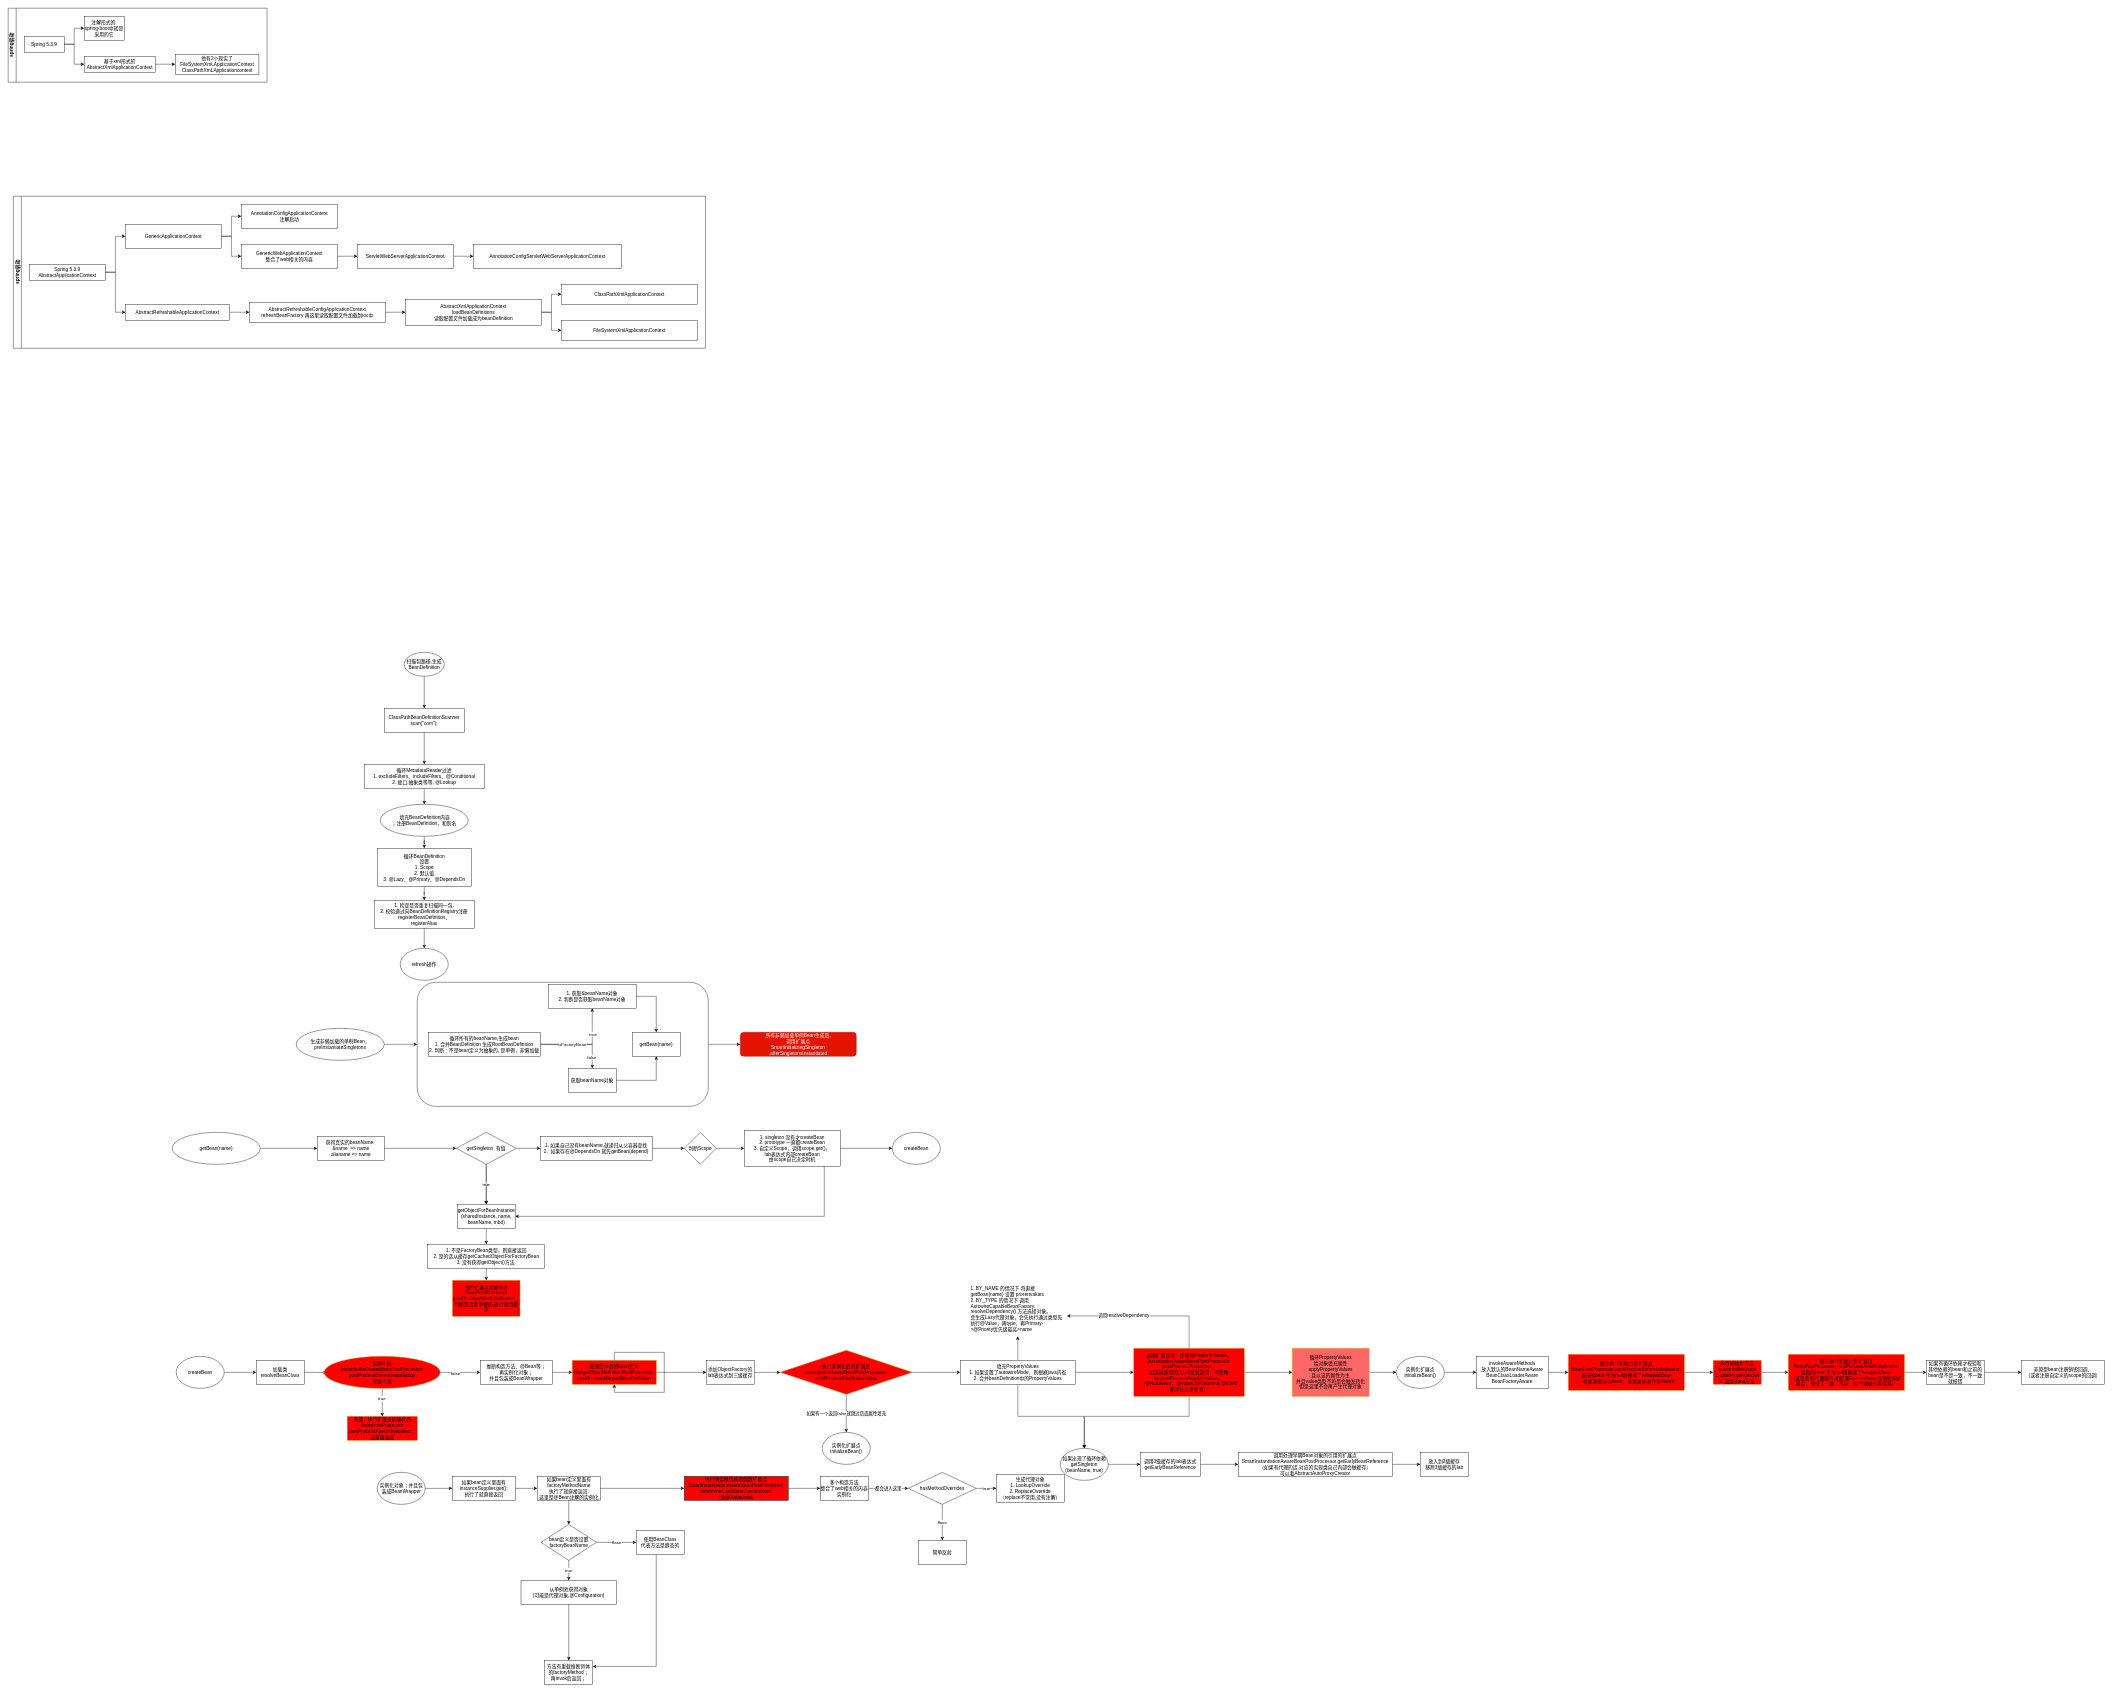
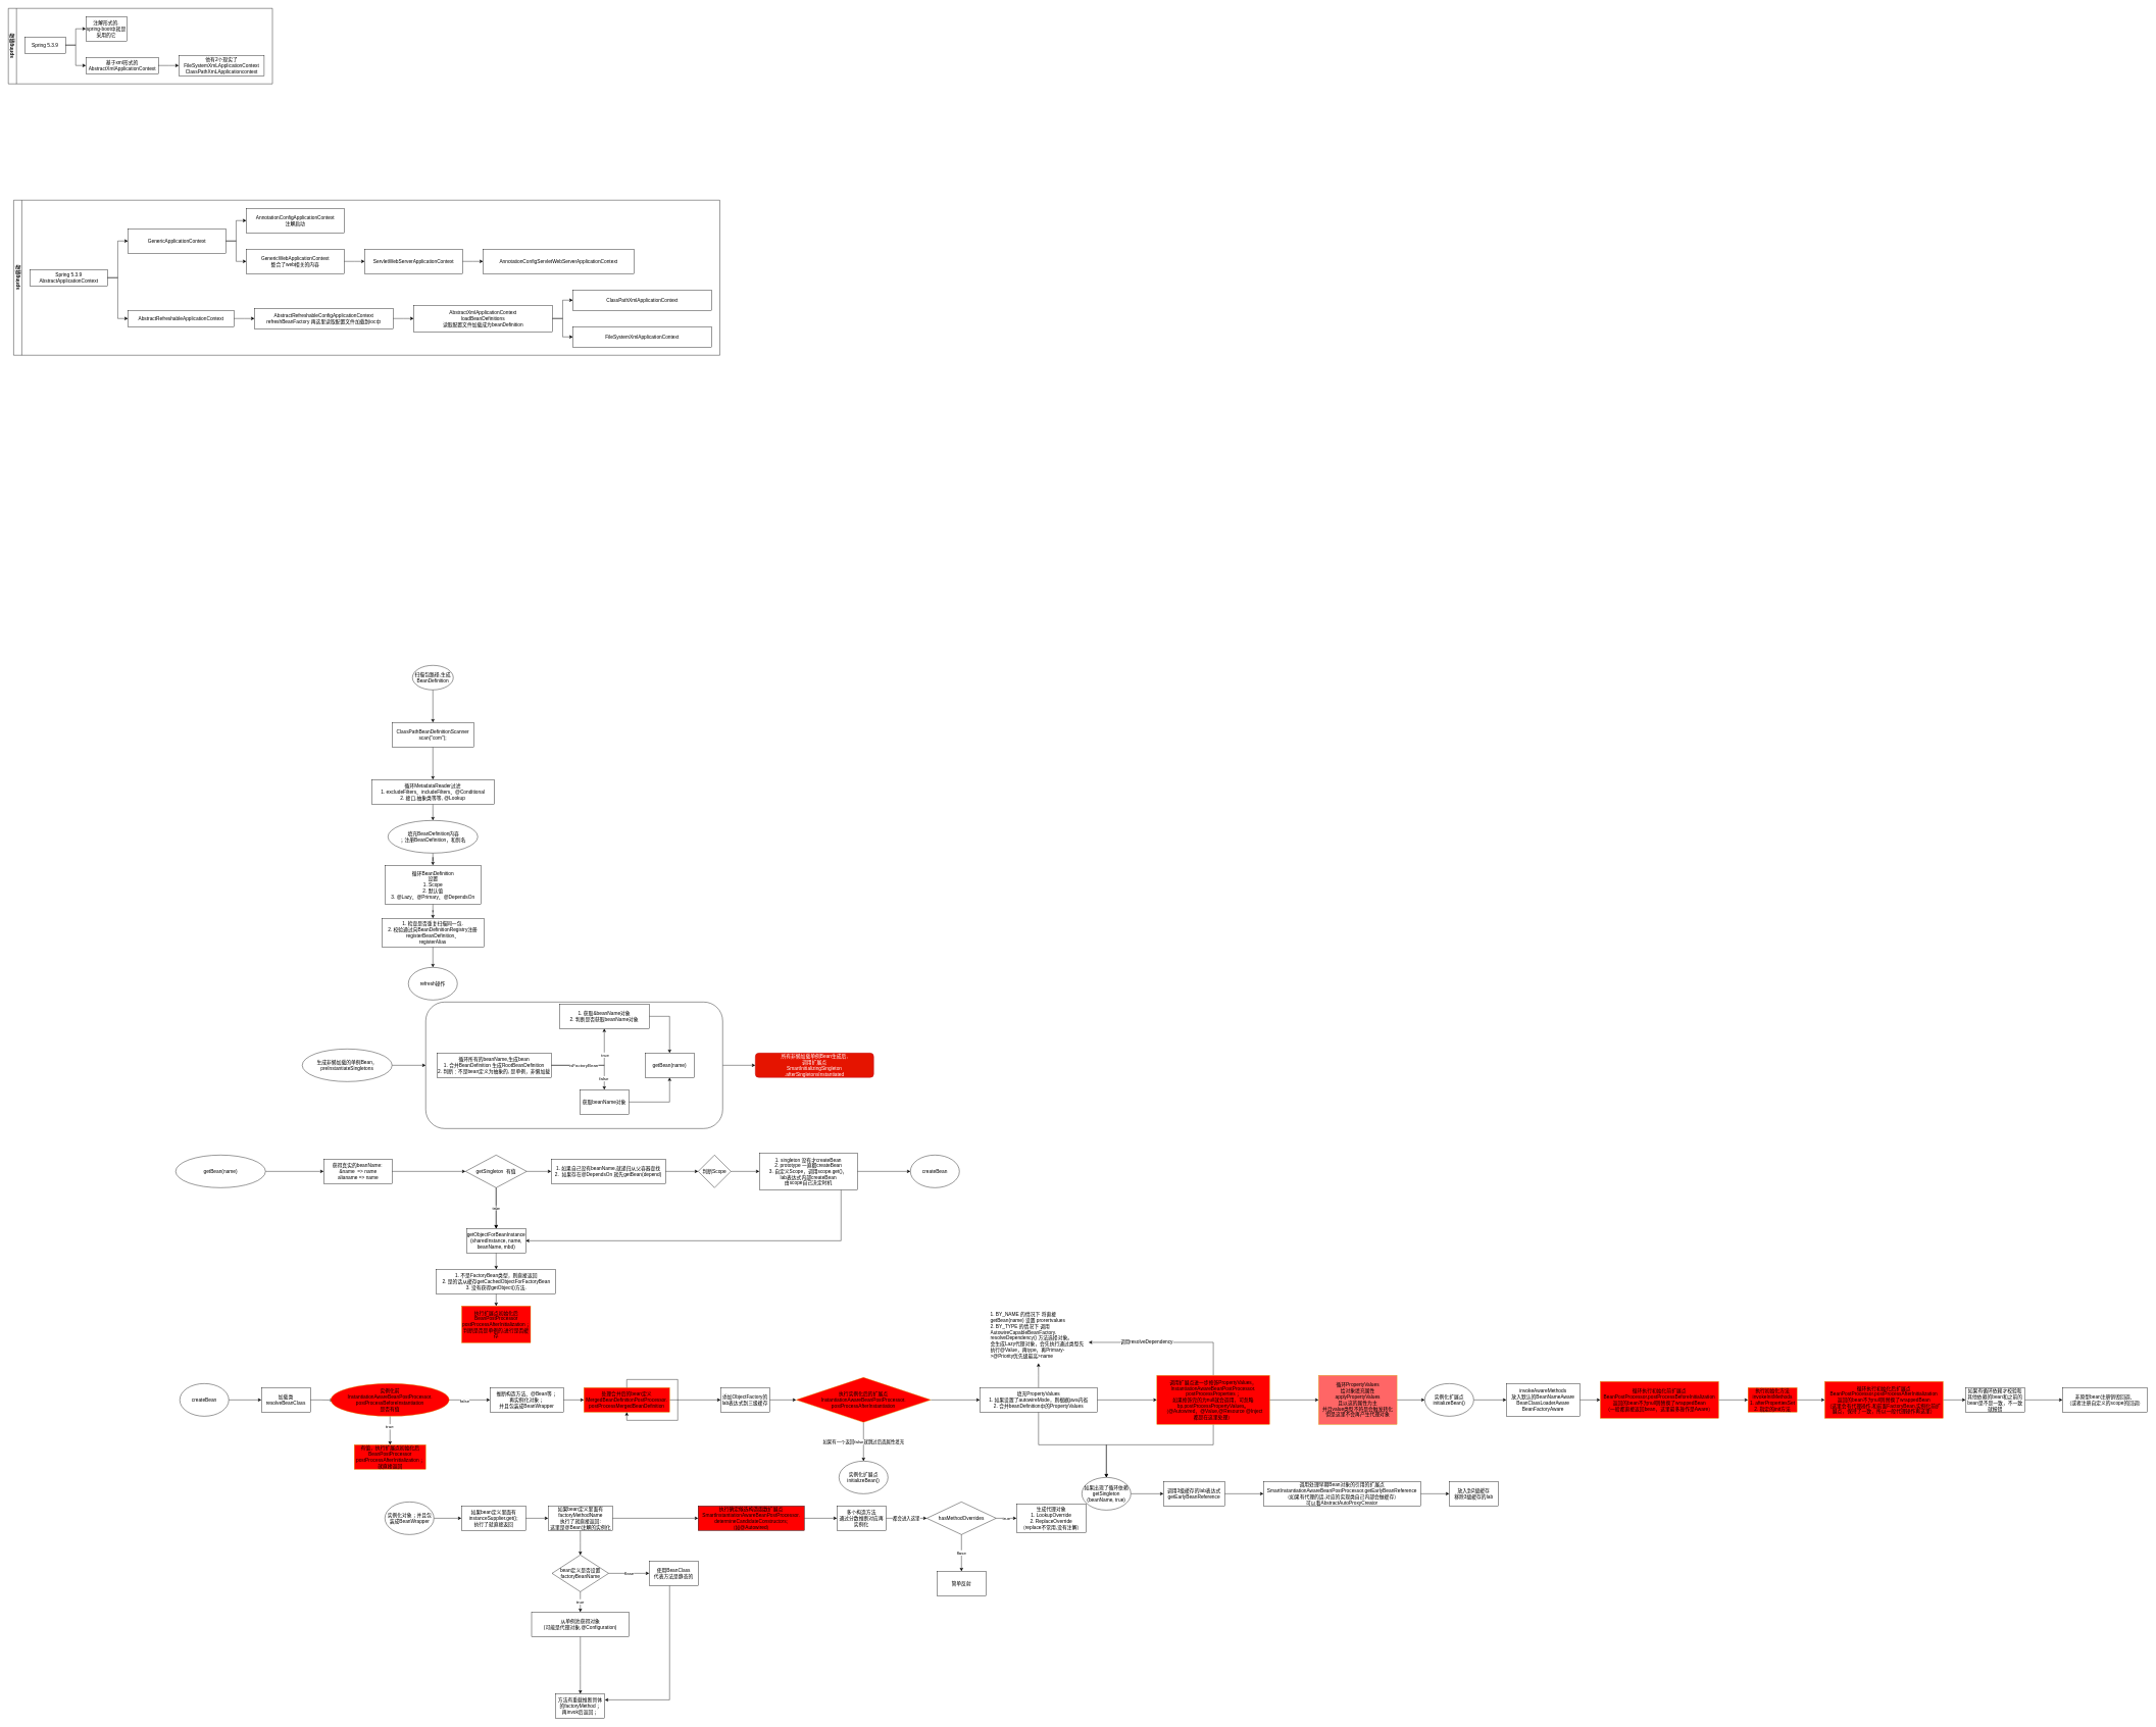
- <mxCell id="121" value="多个构造方法&lt;br&gt;整合了web相关的内容&lt;br&gt;实例化" style="whiteSpace=wrap;html=1;" parent="1" vertex="1"><mxGeometry x="2050" y="3690" width="120" height="60" as="geometry" /></mxCell>
+ <mxCell id="121" value="多个构造方法&lt;br&gt;通过分数推断对应再&lt;br&gt;实例化" style="whiteSpace=wrap;html=1;" parent="1" vertex="1"><mxGeometry x="2050" y="3690" width="120" height="60" as="geometry" /></mxCell>
